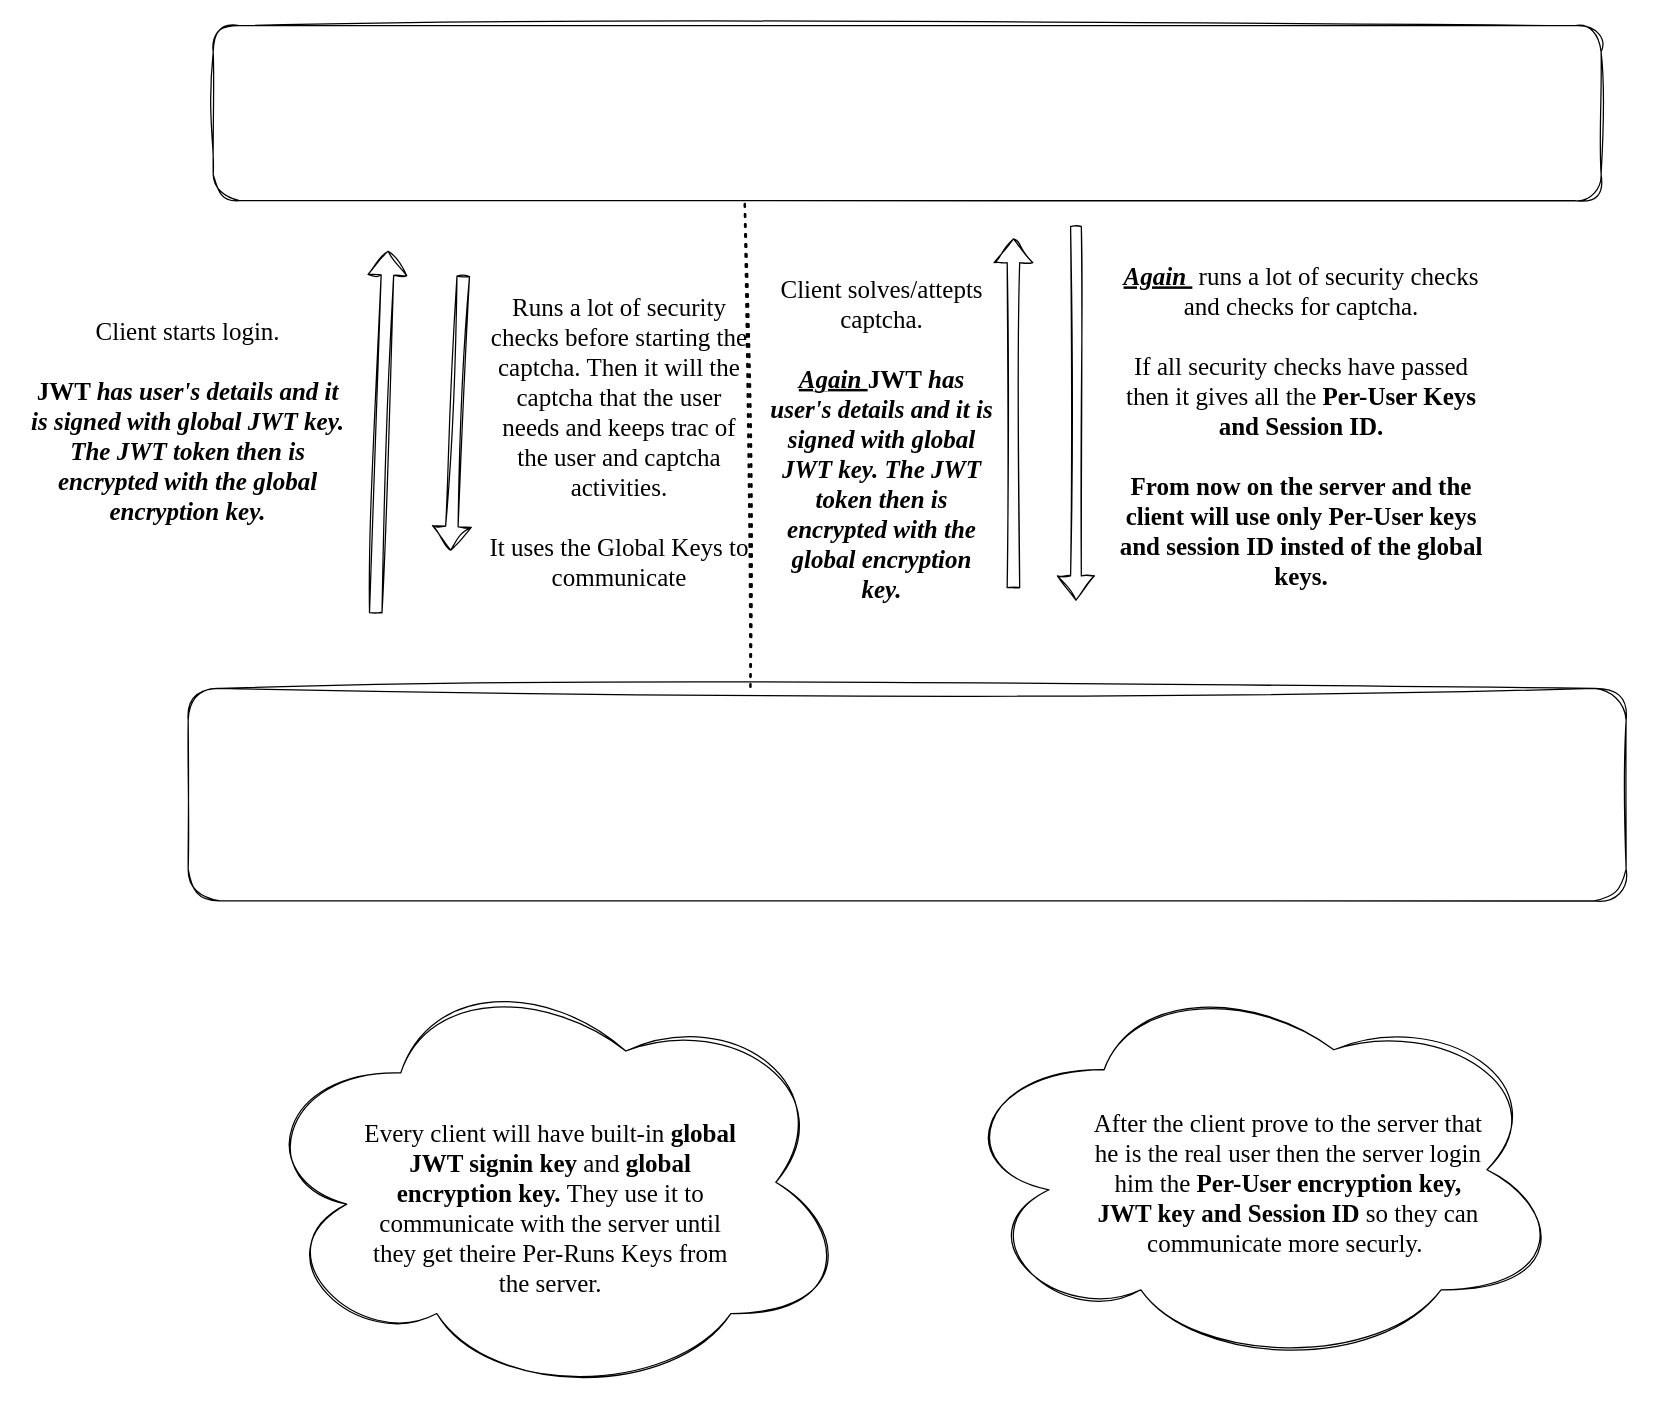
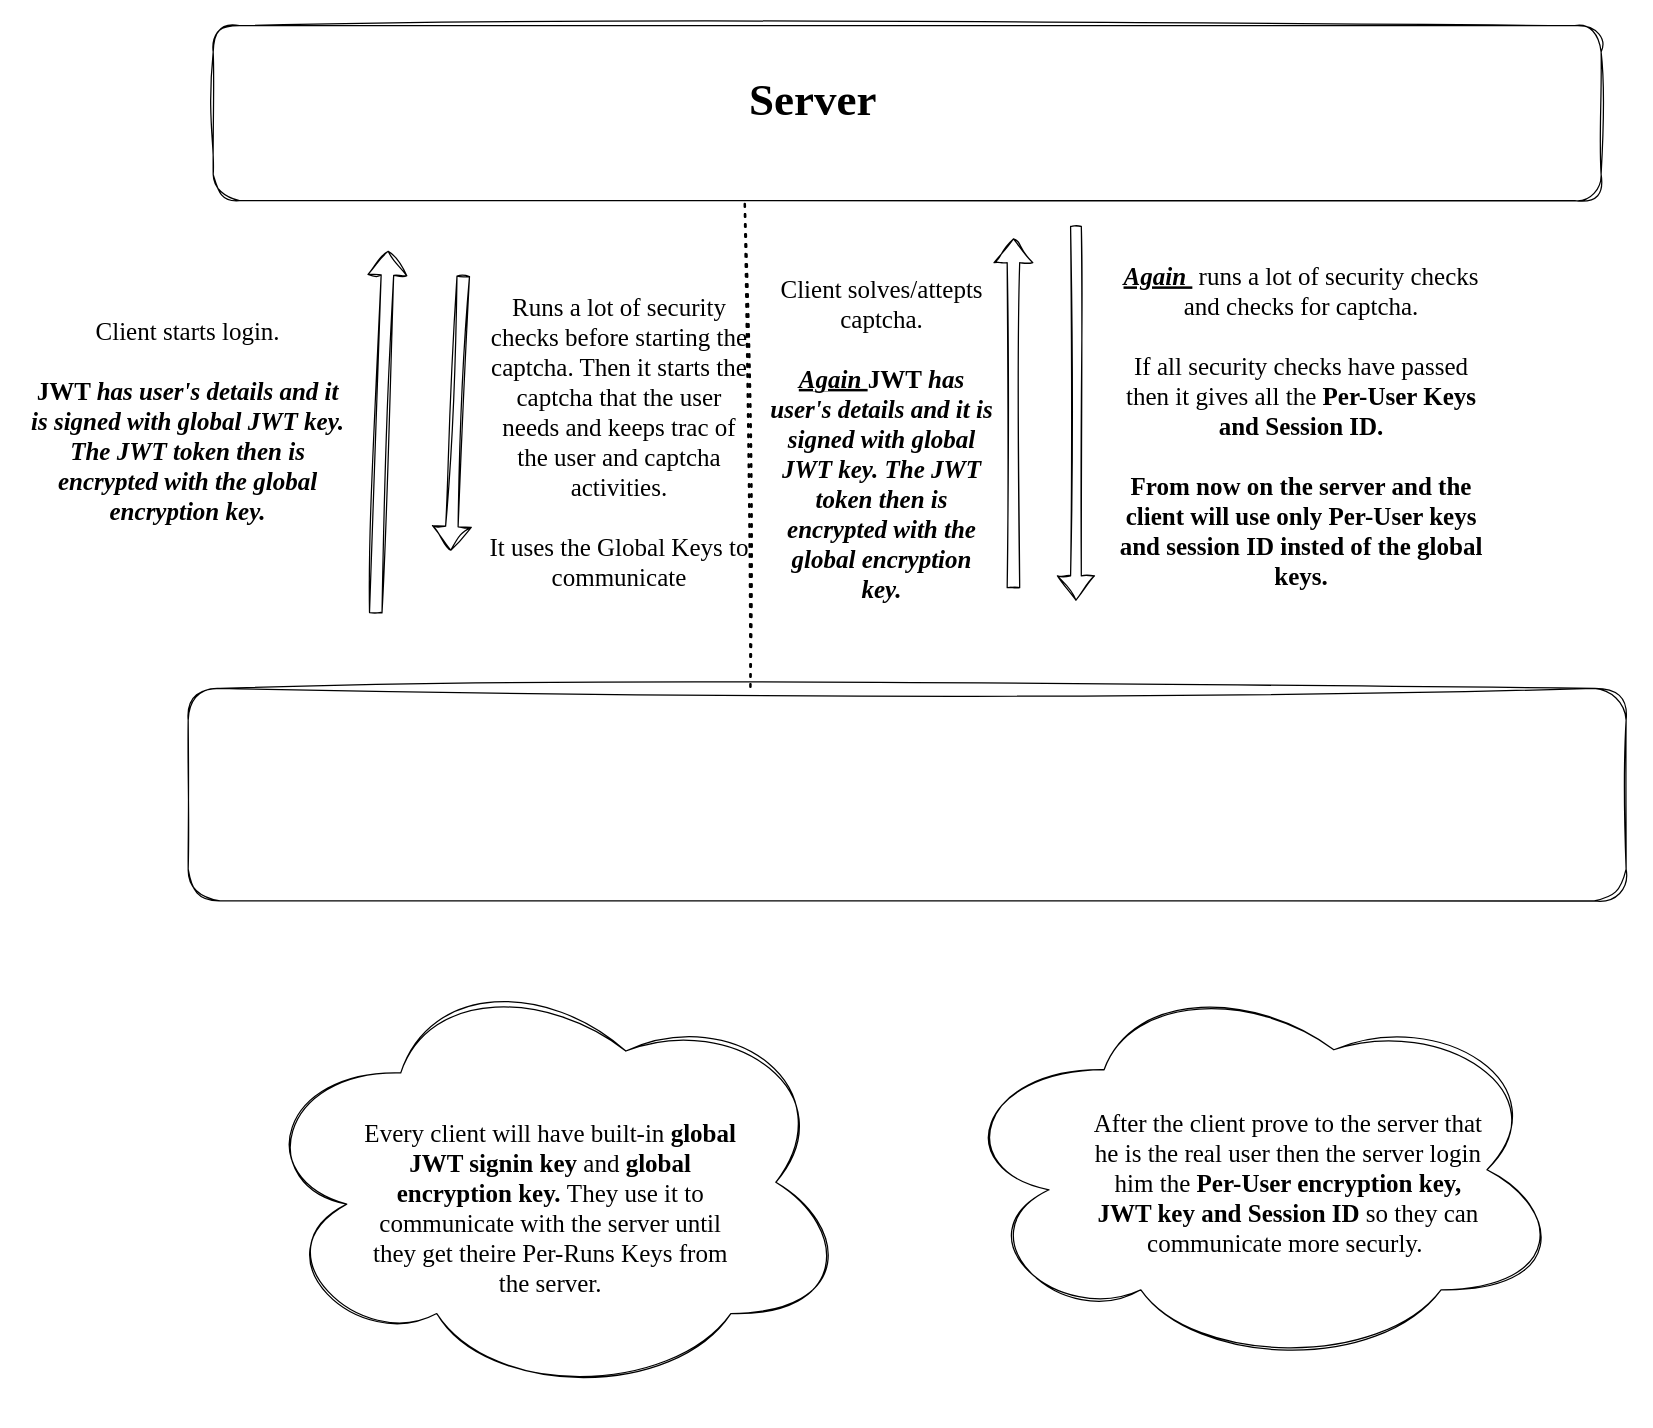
+ <mxCell id="3" value="&lt;font style=&quot;font-size: 36px;&quot;&gt;&lt;b&gt;Server&lt;/b&gt;&lt;/font&gt;" style="text;html=1;strokeColor=none;fillColor=none;align=center;verticalAlign=middle;whiteSpace=wrap;rounded=0;sketch=1;hachureGap=4;jiggle=2;curveFitting=1;fontFamily=Architects Daughter;fontSource=https%3A%2F%2Ffonts.googleapis.com%2Fcss%3Ffamily%3DArchitects%2BDaughter;fontSize=20;" vertex="1" parent="1"><mxGeometry x="570" y="50" width="160" height="60" as="geometry" /></mxCell>
- <mxCell id="12" value="Runs a lot of security checks before starting the captcha. Then it will the captcha that the user needs and keeps trac of the user and captcha activities.&lt;br&gt;&lt;br&gt;It uses the Global Keys to communicate" style="text;html=1;strokeColor=none;fillColor=none;align=center;verticalAlign=middle;whiteSpace=wrap;rounded=0;sketch=1;hachureGap=4;jiggle=2;curveFitting=1;fontFamily=Architects Daughter;fontSource=https%3A%2F%2Ffonts.googleapis.com%2Fcss%3Ffamily%3DArchitects%2BDaughter;fontSize=20;" vertex="1" parent="1"><mxGeometry x="390" y="205" width="210" height="295" as="geometry" /></mxCell>
+ <mxCell id="12" value="Runs a lot of security checks before starting the captcha. Then it starts the captcha that the user needs and keeps trac of the user and captcha activities.&lt;br&gt;&lt;br&gt;It uses the Global Keys to communicate" style="text;html=1;strokeColor=none;fillColor=none;align=center;verticalAlign=middle;whiteSpace=wrap;rounded=0;sketch=1;hachureGap=4;jiggle=2;curveFitting=1;fontFamily=Architects Daughter;fontSource=https%3A%2F%2Ffonts.googleapis.com%2Fcss%3Ffamily%3DArchitects%2BDaughter;fontSize=20;" vertex="1" parent="1"><mxGeometry x="390" y="205" width="210" height="295" as="geometry" /></mxCell>
